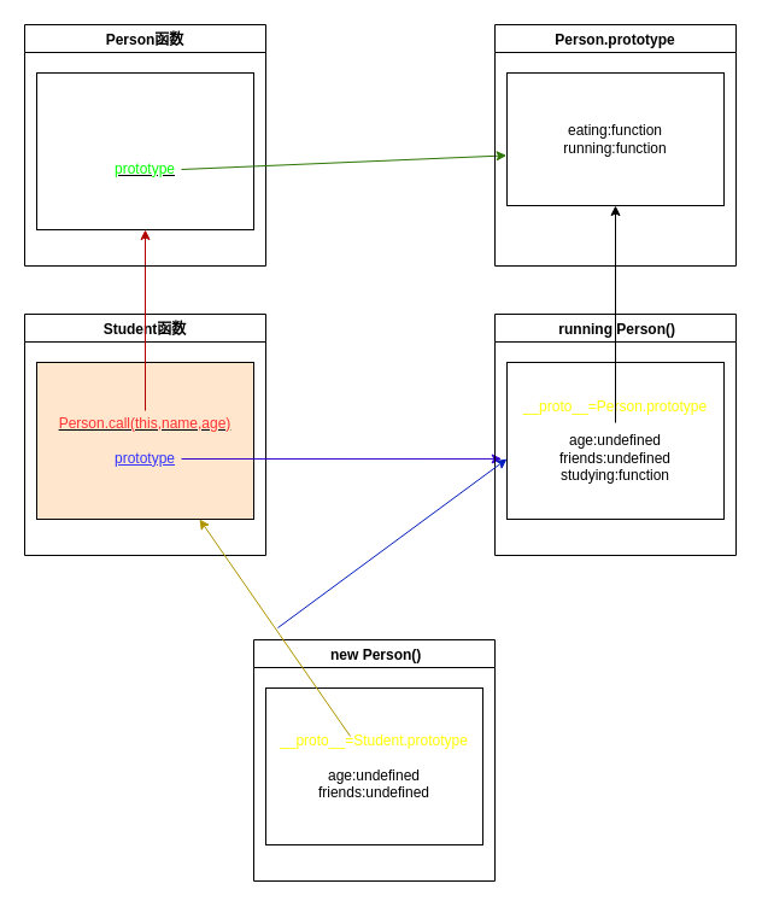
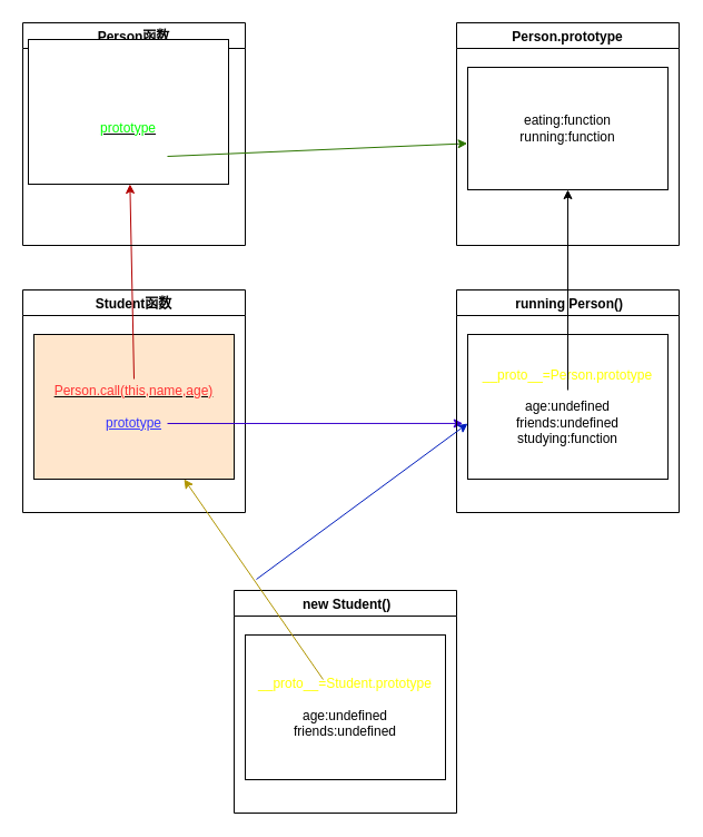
- <mxCell id="10" value="&lt;font color=&quot;#ffffff&quot;&gt;this.name = name&lt;br&gt;this.age = age&lt;br&gt;&lt;/font&gt;&lt;u&gt;&lt;font color=&quot;#00ff00&quot;&gt;prototype&lt;/font&gt;&lt;/u&gt;&lt;font color=&quot;#ffffff&quot;&gt;&lt;br&gt;&lt;/font&gt;" style="whiteSpace=wrap;html=1;" vertex="1" parent="9"><mxGeometry x="10" y="40" width="180" height="130" as="geometry" /></mxCell>
+ <mxCell id="10" value="&lt;font color=&quot;#ffffff&quot;&gt;this.name = name&lt;br&gt;this.age = age&lt;br&gt;&lt;/font&gt;&lt;u&gt;&lt;font color=&quot;#00ff00&quot;&gt;prototype&lt;/font&gt;&lt;/u&gt;&lt;font color=&quot;#ffffff&quot;&gt;&lt;br&gt;&lt;/font&gt;" style="whiteSpace=wrap;html=1;" vertex="1" parent="9"><mxGeometry x="5" y="15" width="180" height="130" as="geometry" /></mxCell>
- <mxCell id="14" value=" new Person()" style="swimlane;startSize=23;" vertex="1" parent="1"><mxGeometry x="210" y="530" width="200" height="200" as="geometry" /></mxCell>
+ <mxCell id="14" value=" new Student()" style="swimlane;startSize=23;" vertex="1" parent="1"><mxGeometry x="210" y="530" width="200" height="200" as="geometry" /></mxCell>
